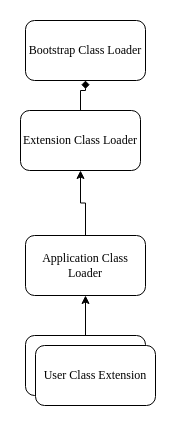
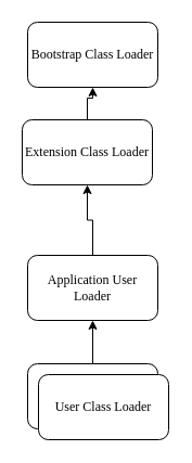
- <mxCell id="2" value="" style="edgeStyle=orthogonalEdgeStyle;rounded=0;orthogonalLoop=1;jettySize=auto;html=1;exitX=0.5;exitY=0;exitDx=0;exitDy=0;fontSize=12;fontFamily=Verdana;endArrow=diamond;" parent="1" source="5" target="3" edge="1"><mxGeometry relative="1" as="geometry"><mxPoint x="145" y="105" as="targetPoint" /></mxGeometry></mxCell>
+ <mxCell id="2" value="" style="edgeStyle=orthogonalEdgeStyle;rounded=0;orthogonalLoop=1;jettySize=auto;html=1;exitX=0.5;exitY=0;exitDx=0;exitDy=0;fontSize=12;fontFamily=Verdana;" parent="1" source="5" target="3" edge="1"><mxGeometry relative="1" as="geometry"><mxPoint x="145" y="105" as="targetPoint" /></mxGeometry></mxCell>
- <mxCell id="6" value="Application Class Loader" style="whiteSpace=wrap;html=1;rounded=1;fontSize=12;fontFamily=Verdana;" parent="1" vertex="1"><mxGeometry x="25" y="235" width="120" height="60" as="geometry" /></mxCell>
+ <mxCell id="6" value="Application User Loader" style="whiteSpace=wrap;html=1;rounded=1;fontSize=12;fontFamily=Verdana;" parent="1" vertex="1"><mxGeometry x="25" y="235" width="120" height="60" as="geometry" /></mxCell>
- <mxCell id="9" value="User Class Extension" style="whiteSpace=wrap;html=1;rounded=1;fontSize=12;fontFamily=Verdana;" parent="1" vertex="1"><mxGeometry x="35" y="345" width="120" height="60" as="geometry" /></mxCell>
+ <mxCell id="9" value="User Class Loader" style="whiteSpace=wrap;html=1;rounded=1;fontSize=12;fontFamily=Verdana;" parent="1" vertex="1"><mxGeometry x="35" y="345" width="120" height="60" as="geometry" /></mxCell>
